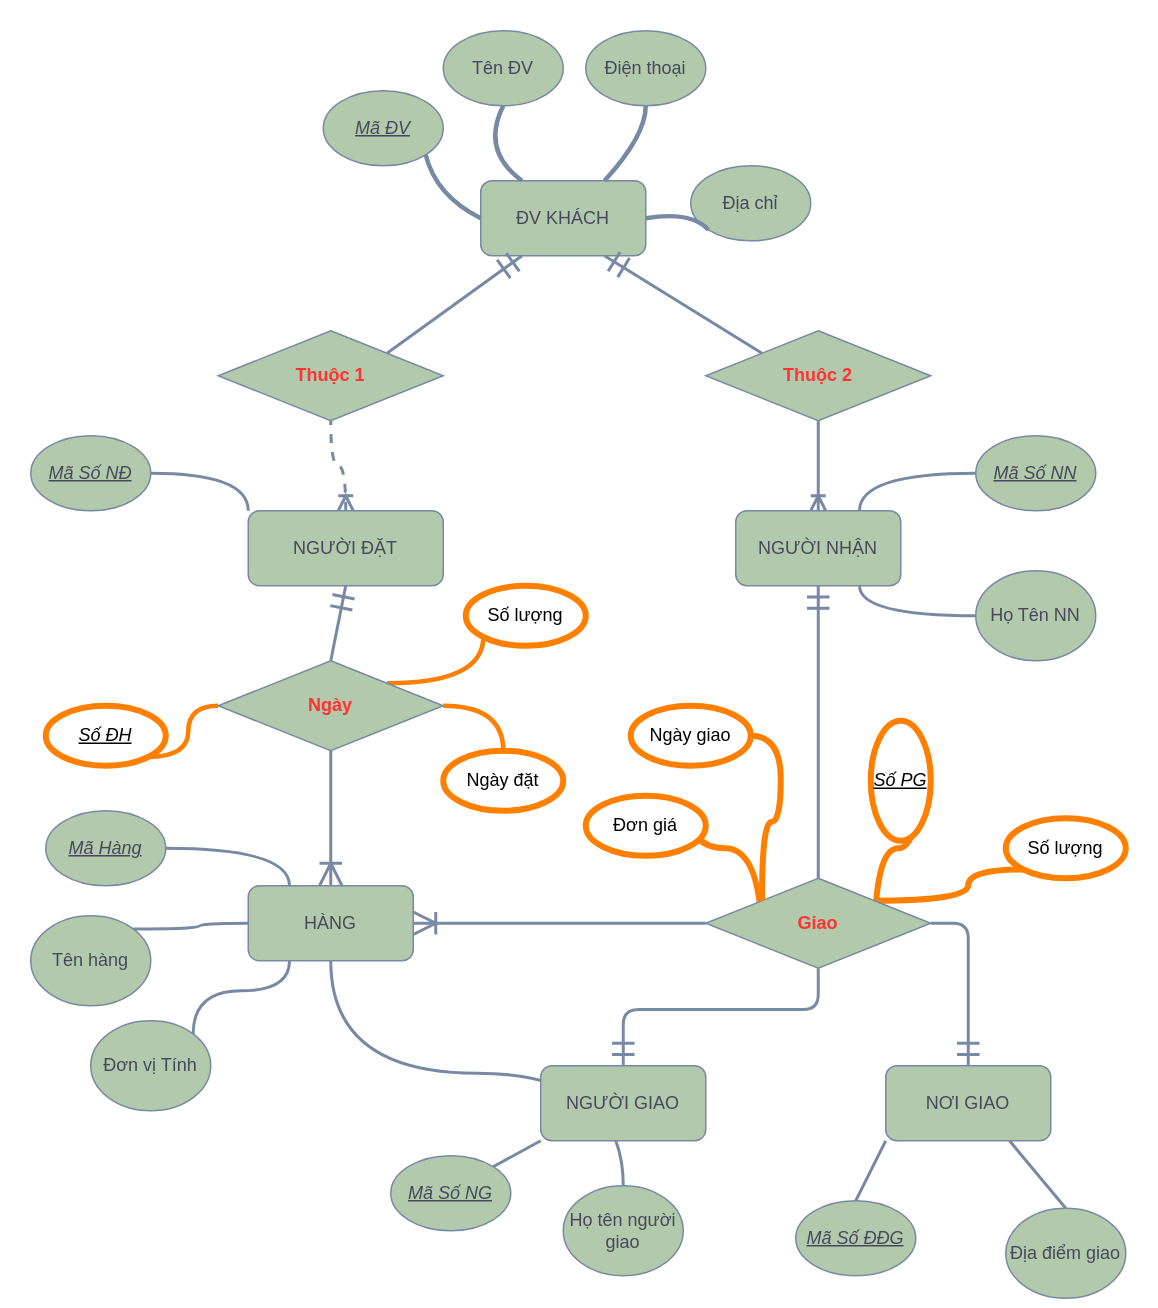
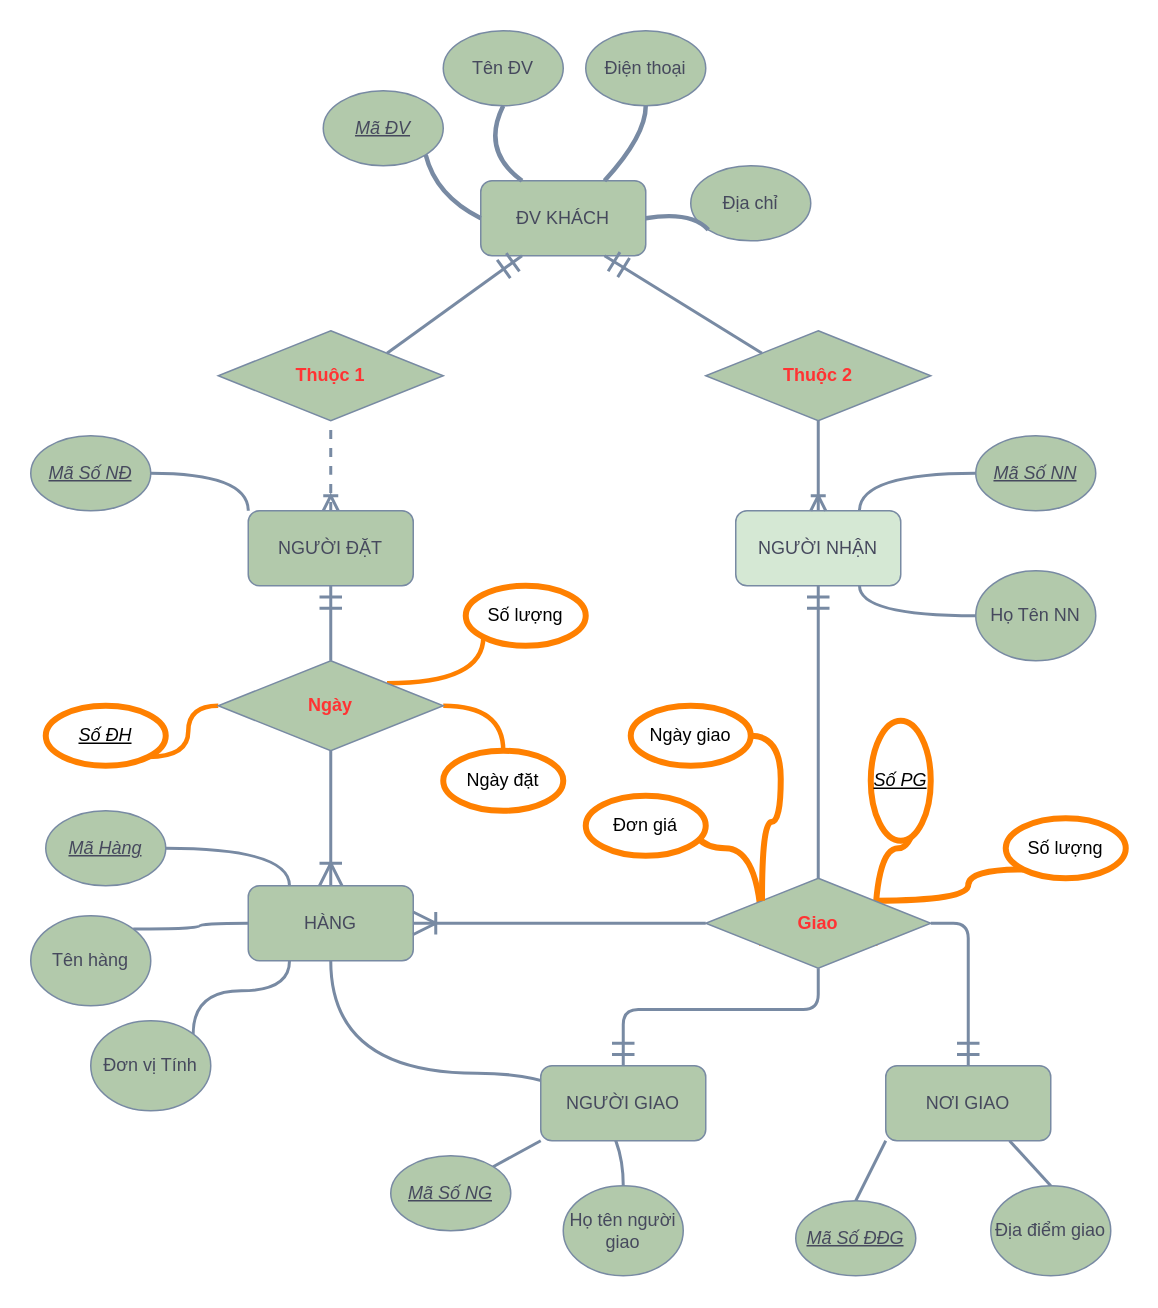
- <mxCell id="17" value="NGƯỜI ĐẶT" style="rounded=1;whiteSpace=wrap;html=1;sketch=0;fontColor=#46495D;strokeColor=#788AA3;fillColor=#B2C9AB;" vertex="1" parent="1"><mxGeometry x="165" y="340" width="130" height="50" as="geometry" /></mxCell>
+ <mxCell id="17" value="NGƯỜI ĐẶT" style="rounded=1;whiteSpace=wrap;html=1;sketch=0;fontColor=#46495D;strokeColor=#788AA3;fillColor=#B2C9AB;" vertex="1" parent="1"><mxGeometry x="165" y="340" width="110" height="50" as="geometry" /></mxCell>
- <mxCell id="20" value="NGƯỜI NHẬN" style="rounded=1;whiteSpace=wrap;html=1;sketch=0;fontColor=#46495D;strokeColor=#788AA3;fillColor=#B2C9AB;" vertex="1" parent="1"><mxGeometry x="490" y="340" width="110" height="50" as="geometry" /></mxCell>
+ <mxCell id="20" value="NGƯỜI NHẬN" style="rounded=1;whiteSpace=wrap;html=1;sketch=0;fontColor=#46495D;strokeColor=#788AA3;fillColor=#d5e8d4;" vertex="1" parent="1"><mxGeometry x="490" y="340" width="110" height="50" as="geometry" /></mxCell>
- <mxCell id="63" value="Địa điểm giao" style="ellipse;whiteSpace=wrap;html=1;rounded=0;sketch=0;fontColor=#46495D;strokeColor=#788AA3;fillColor=#B2C9AB;" vertex="1" parent="1"><mxGeometry x="670" y="805" width="80" height="60" as="geometry" /></mxCell>
+ <mxCell id="63" value="Địa điểm giao" style="ellipse;whiteSpace=wrap;html=1;rounded=0;sketch=0;fontColor=#46495D;strokeColor=#788AA3;fillColor=#B2C9AB;" vertex="1" parent="1"><mxGeometry x="660" y="790" width="80" height="60" as="geometry" /></mxCell>
